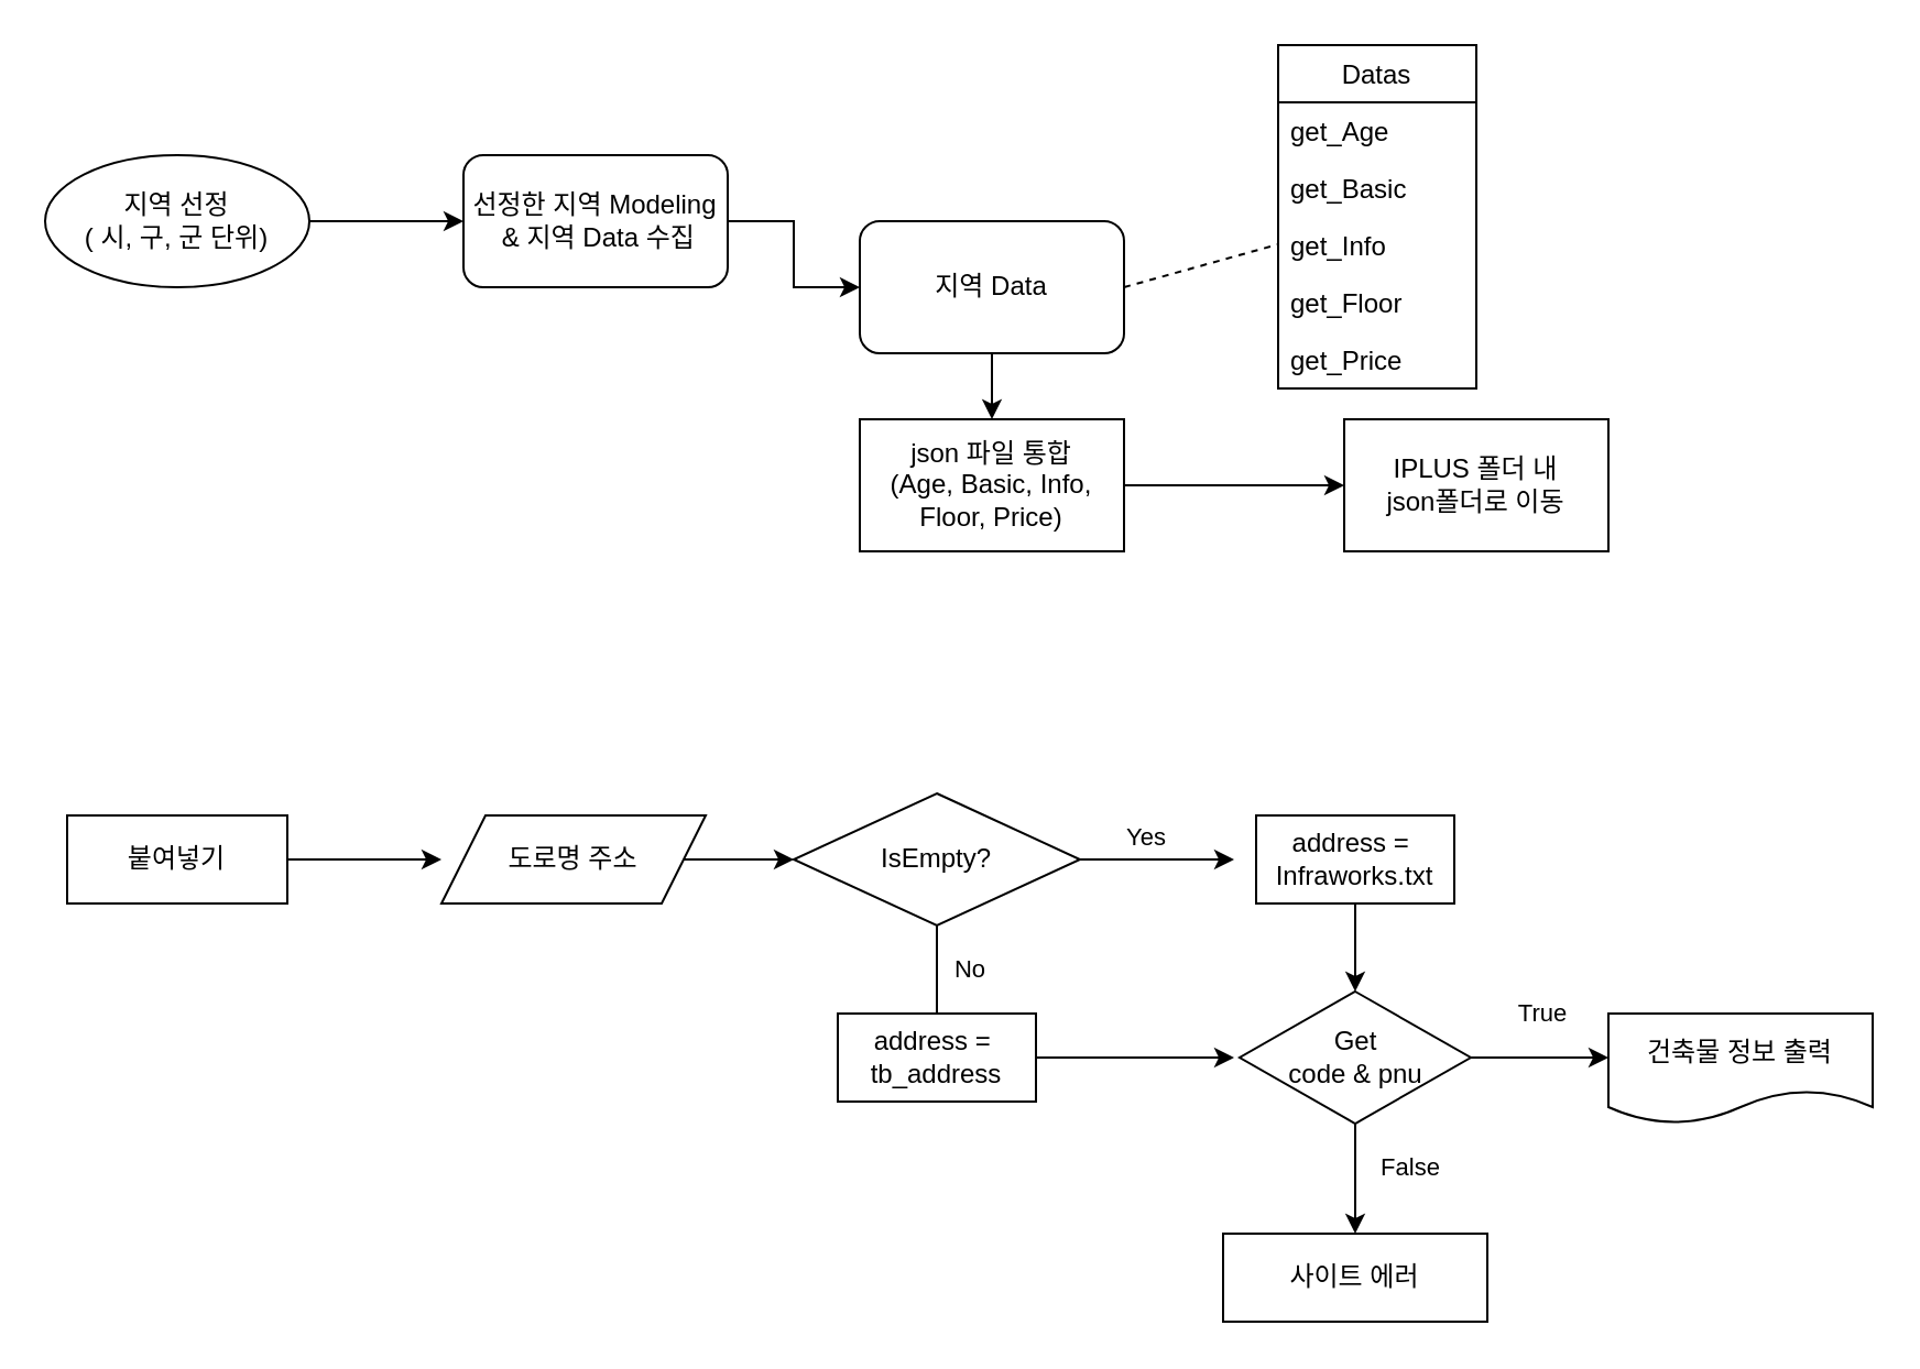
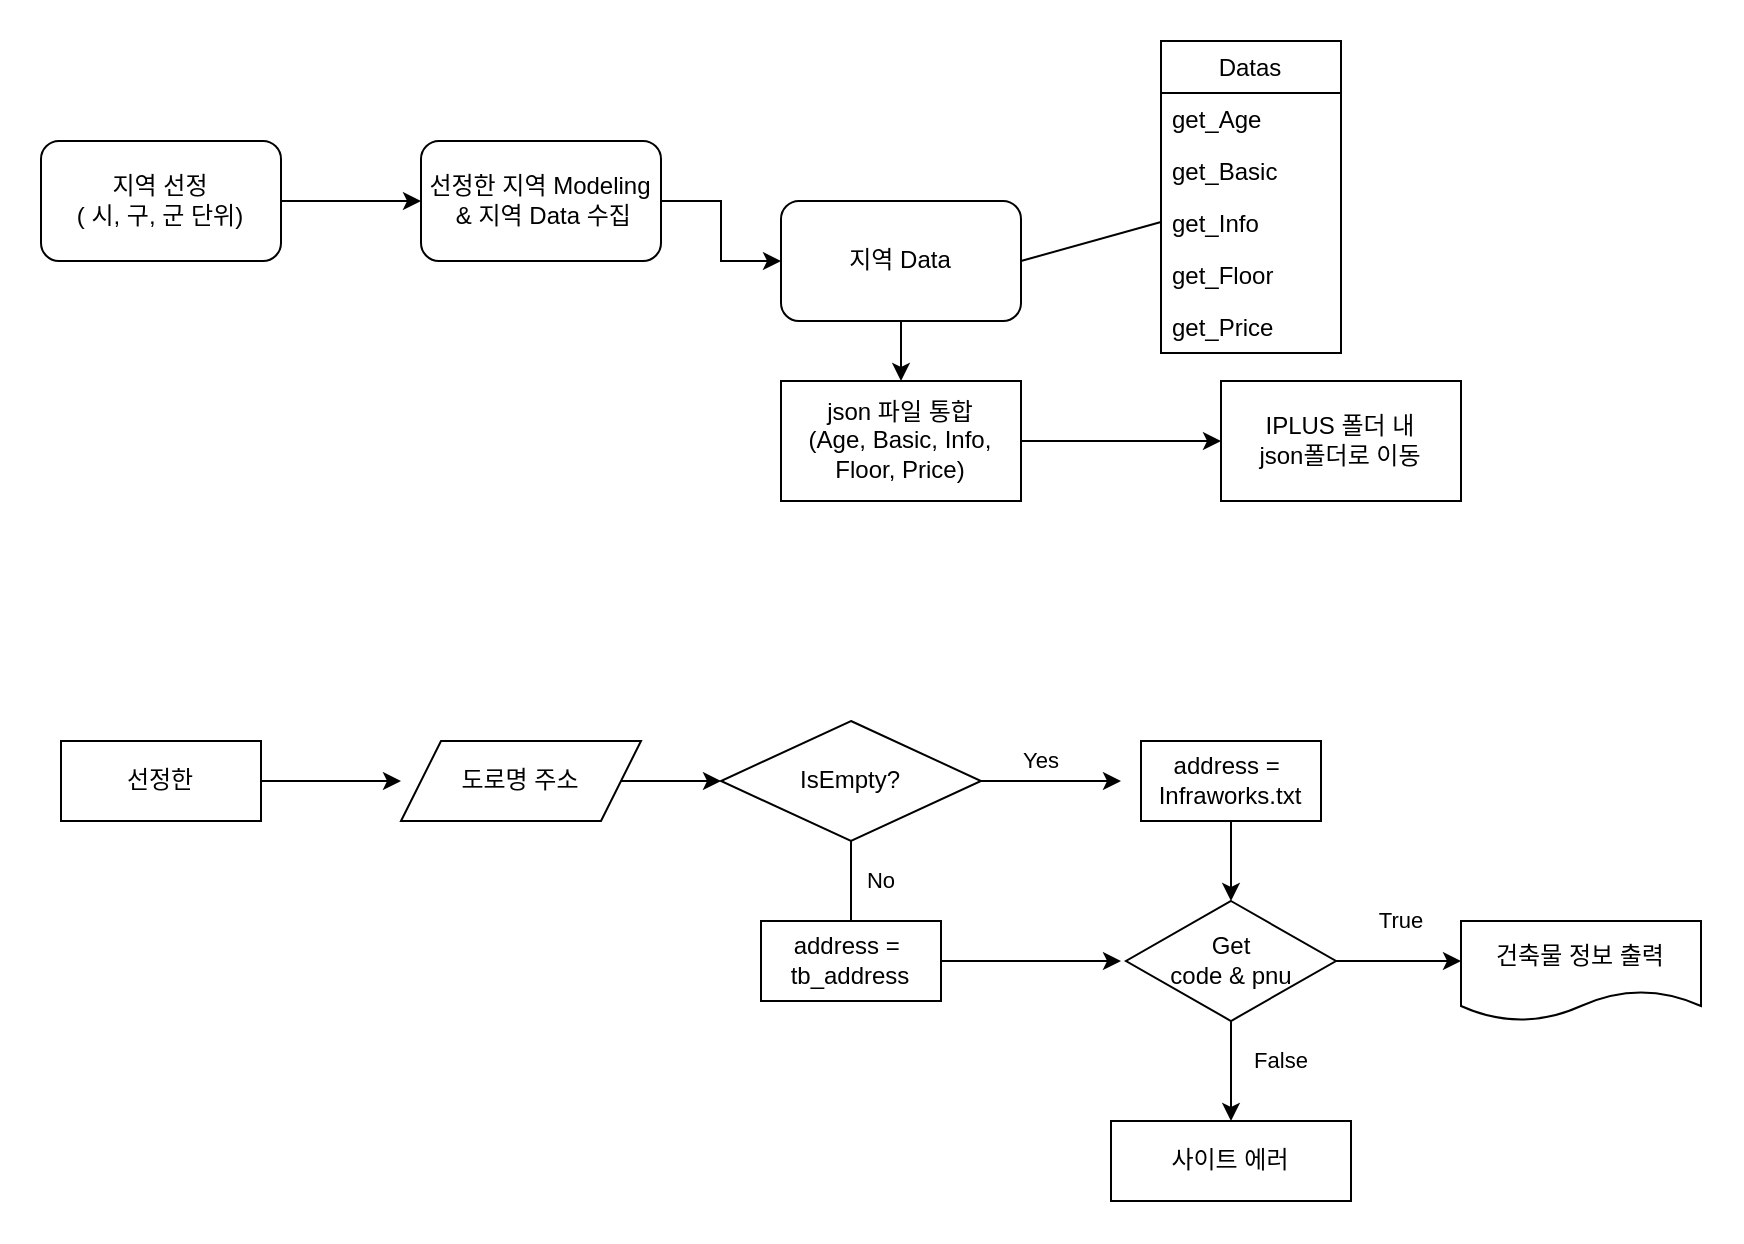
- <mxCell id="3" value="지역 선정&lt;br&gt;( 시, 구, 군 단위)" style="ellipse;whiteSpace=wrap;html=1;" vertex="1" parent="1"><mxGeometry x="20" y="70" width="120" height="60" as="geometry" /></mxCell>
+ <mxCell id="3" value="지역 선정&lt;br&gt;( 시, 구, 군 단위)" style="rounded=1;whiteSpace=wrap;html=1;" vertex="1" parent="1"><mxGeometry x="20" y="70" width="120" height="60" as="geometry" /></mxCell>
- <mxCell id="33" value="" style="endArrow=none;html=1;exitX=1;exitY=0.5;exitDx=0;exitDy=0;dashed=1;" edge="1" parent="1" source="7" target="27"><mxGeometry width="50" height="50" relative="1" as="geometry"><mxPoint x="470" y="420" as="sourcePoint" /><mxPoint x="520" y="370" as="targetPoint" /></mxGeometry></mxCell>
+ <mxCell id="33" value="" style="endArrow=none;html=1;exitX=1;exitY=0.5;exitDx=0;exitDy=0;" edge="1" parent="1" source="7" target="27"><mxGeometry width="50" height="50" relative="1" as="geometry"><mxPoint x="470" y="420" as="sourcePoint" /><mxPoint x="520" y="370" as="targetPoint" /></mxGeometry></mxCell>
- <mxCell id="12" value="붙여넣기" style="rounded=0;whiteSpace=wrap;html=1;" vertex="1" parent="1"><mxGeometry x="30" y="370" width="100" height="40" as="geometry" /></mxCell>
+ <mxCell id="12" value="선정한" style="rounded=0;whiteSpace=wrap;html=1;" vertex="1" parent="1"><mxGeometry x="30" y="370" width="100" height="40" as="geometry" /></mxCell>
